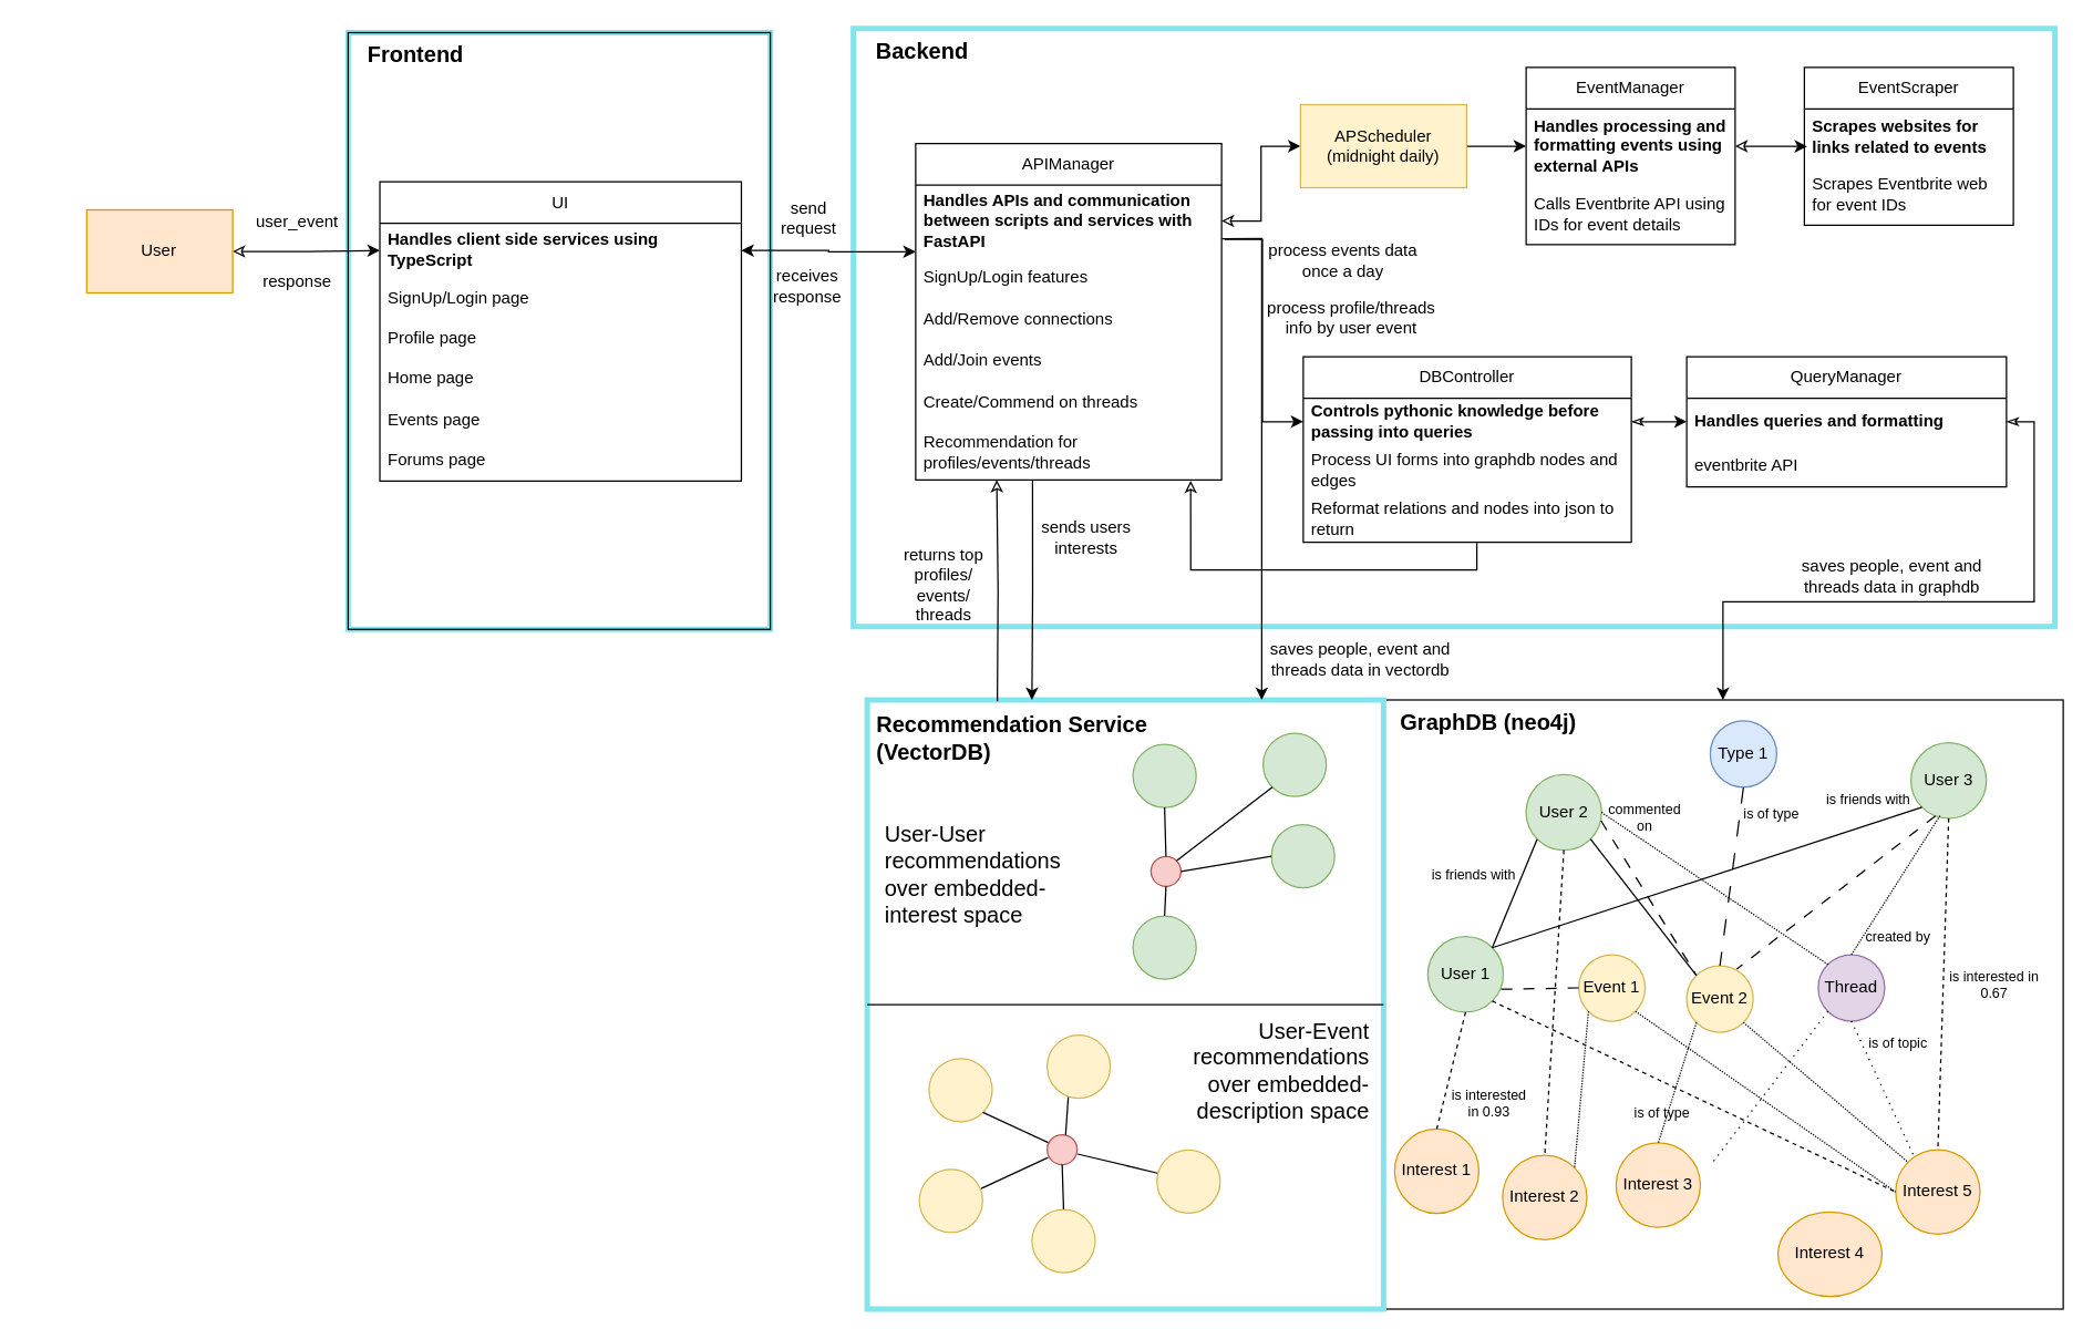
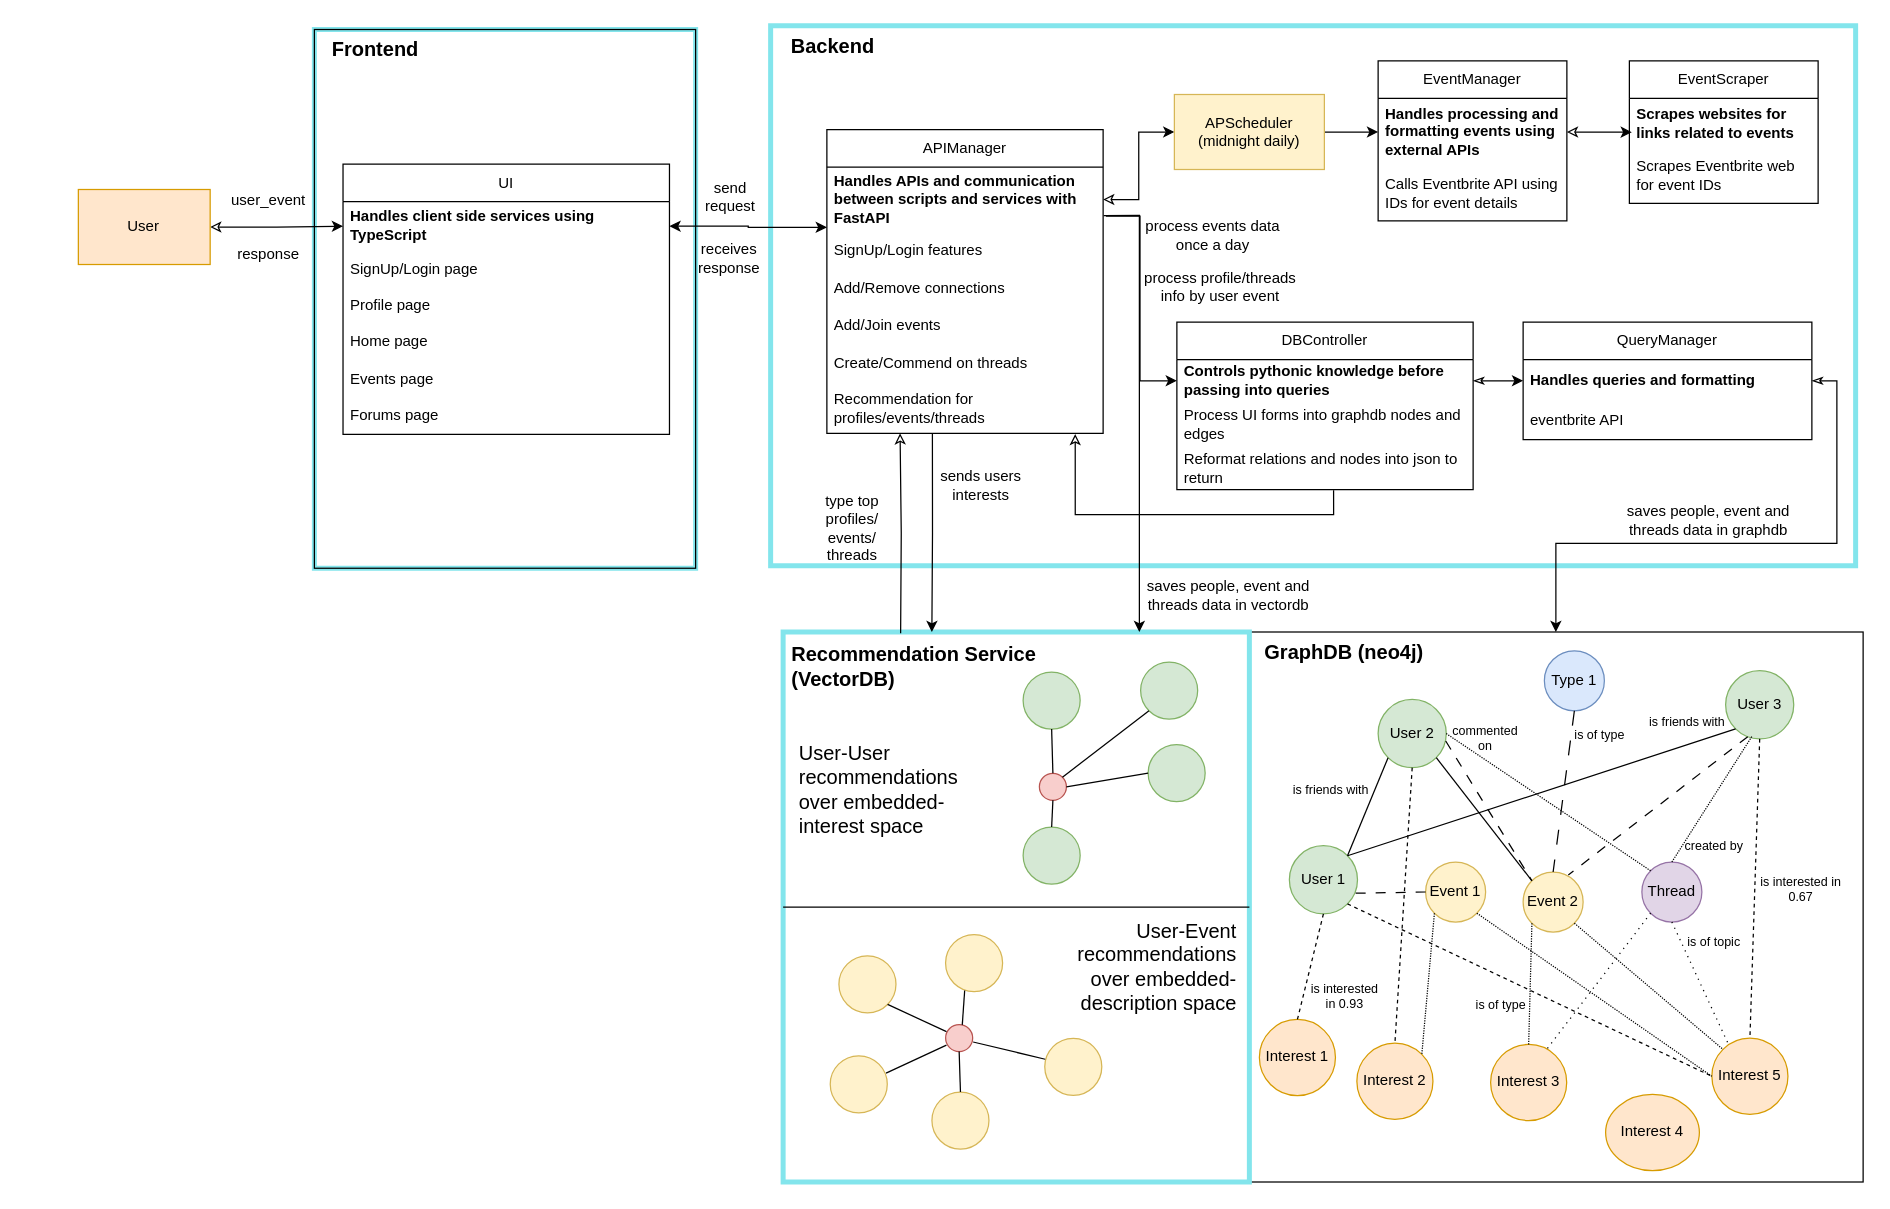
- <mxCell id="117" value="returns top profiles/&lt;div&gt;events/&lt;/div&gt;&lt;div&gt;threads&lt;/div&gt;" style="text;html=1;align=center;verticalAlign=middle;whiteSpace=wrap;rounded=0;" parent="1" vertex="1"><mxGeometry x="644" y="397" width="75" height="50" as="geometry" /></mxCell>
+ <mxCell id="117" value="type top profiles/&lt;div&gt;events/&lt;/div&gt;&lt;div&gt;threads&lt;/div&gt;" style="text;html=1;align=center;verticalAlign=middle;whiteSpace=wrap;rounded=0;" parent="1" vertex="1"><mxGeometry x="644" y="397" width="75" height="50" as="geometry" /></mxCell>
- <mxCell id="7" value="Interest 3" style="ellipse;whiteSpace=wrap;html=1;aspect=fixed;fillColor=#ffe6cc;strokeColor=#d79b00;" parent="2" vertex="1"><mxGeometry x="168.004" y="319.996" width="60.862" height="60.862" as="geometry" /></mxCell>
+ <mxCell id="7" value="Interest 3" style="ellipse;whiteSpace=wrap;html=1;aspect=fixed;fillColor=#ffe6cc;strokeColor=#d79b00;" parent="2" vertex="1"><mxGeometry x="193.004" y="329.996" width="60.862" height="60.862" as="geometry" /></mxCell>
